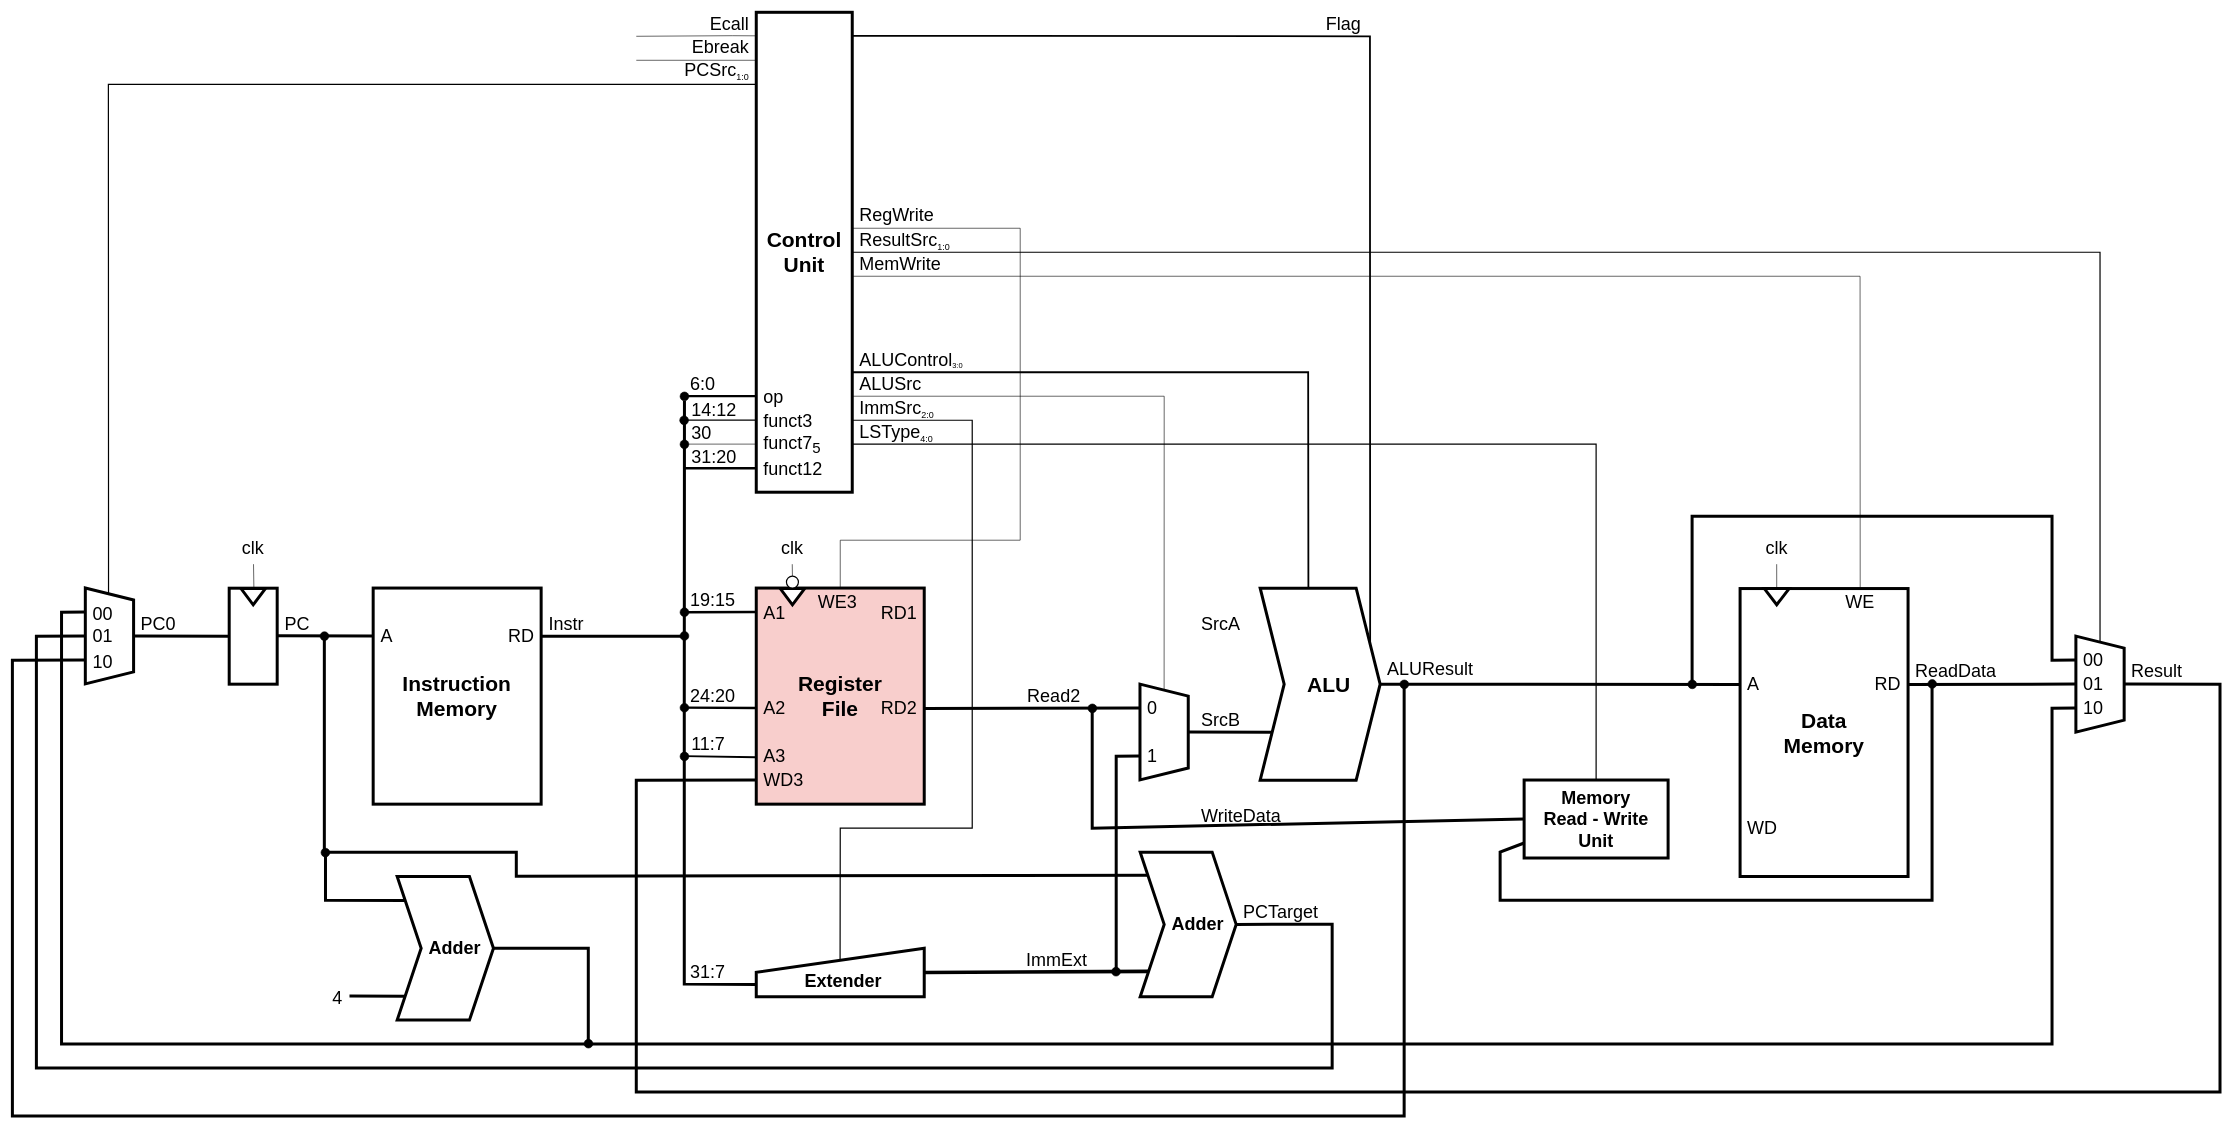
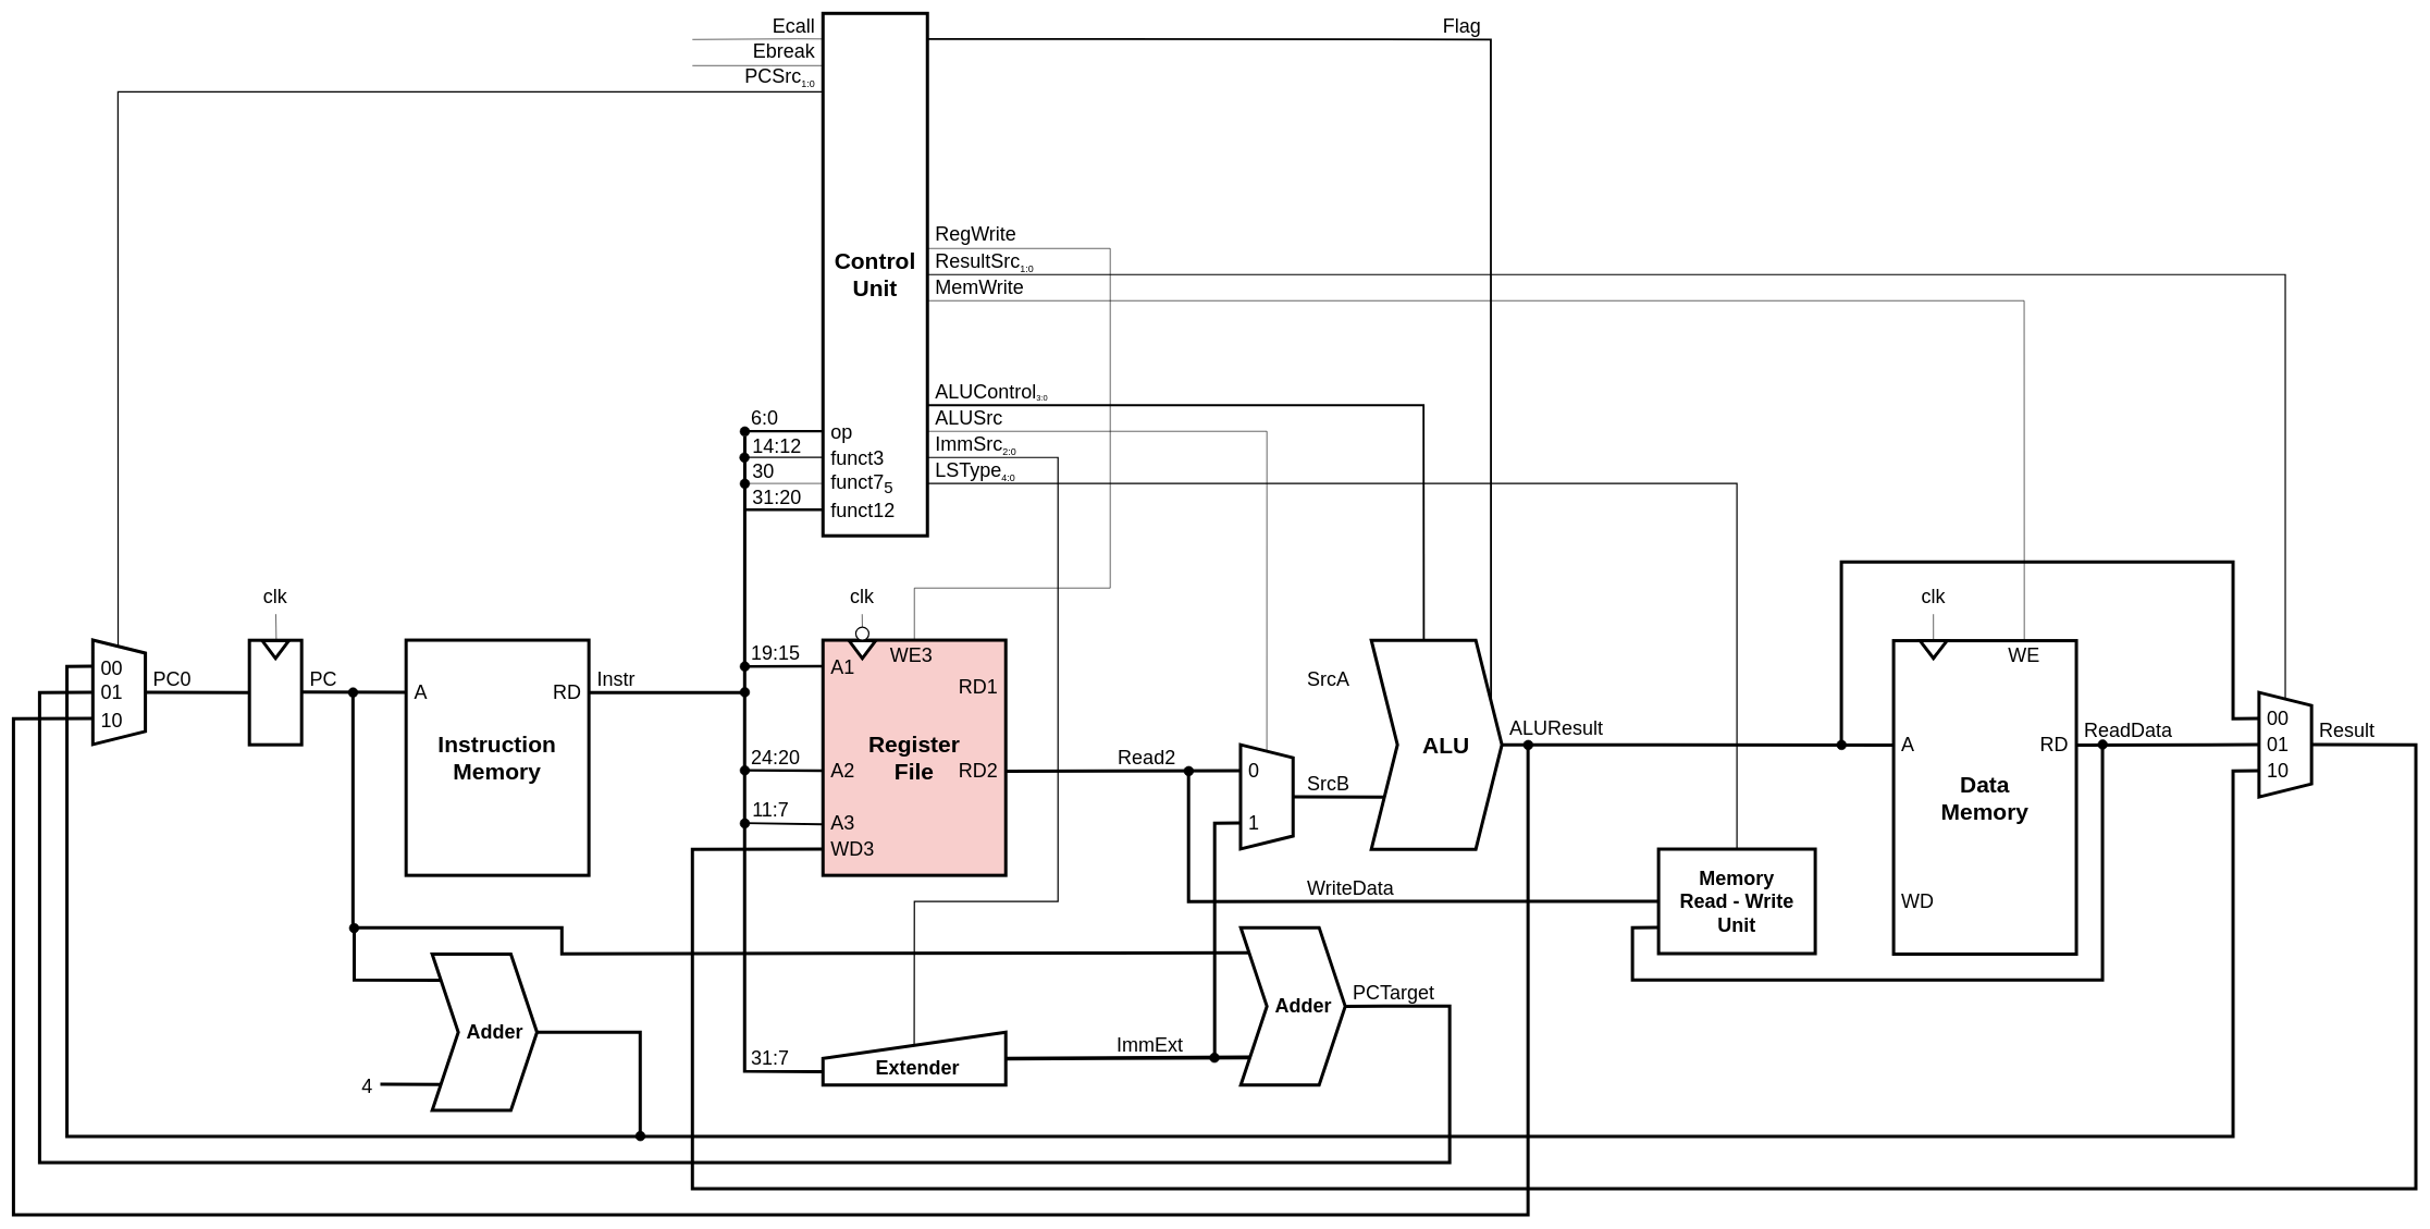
- <mxCell id="75" value="RD1" style="text;html=1;align=right;verticalAlign=middle;whiteSpace=wrap;rounded=0;fontSize=30;movable=1;resizable=1;rotatable=1;deletable=1;editable=1;locked=0;connectable=1;" vertex="1" parent="1"><mxGeometry x="1470" y="1009" width="60" height="24.82" as="geometry" /></mxCell>
+ <mxCell id="75" value="RD1" style="text;html=1;align=right;verticalAlign=middle;whiteSpace=wrap;rounded=0;fontSize=30;movable=1;resizable=1;rotatable=1;deletable=1;editable=1;locked=0;connectable=1;" vertex="1" parent="1"><mxGeometry x="1470" y="1039" width="60" height="24.82" as="geometry" /></mxCell>
- <mxCell id="11" value="Memory&lt;div&gt;Read - Write&lt;/div&gt;&lt;div&gt;Unit&lt;/div&gt;" style="rounded=0;whiteSpace=wrap;html=1;points=[[0,0.5,0,0,-240],[0,0.5,0,0,-200],[0,0.5,0,0,-160],[0,0.5,0,0,-120],[0,0.5,0,0,-80],[0,0.5,0,0,-40],[0,0.5,0,0,0],[0,0.5,0,0,40],[0,0.5,0,0,80],[0,0.5,0,0,120],[0,0.5,0,0,160],[0,0.5,0,0,200],[0,0.5,0,0,240],[0.25,0,0,0,0],[0.25,1,0,0,0],[0.5,0,0,-100,0],[0.5,0,0,-60,0],[0.5,0,0,-20,0],[0.5,0,0,0,0],[0.5,0,0,20,0],[0.5,0,0,60,0],[0.5,0,0,100,0],[0.5,1,0,-100,0],[0.5,1,0,-60,0],[0.5,1,0,-20,0],[0.5,1,0,0,0],[0.5,1,0,20,0],[0.5,1,0,60,0],[0.5,1,0,100,0],[0.5,1,0,1000,0],[0.75,0,0,0,0],[0.75,1,0,0,0],[1,0,0,0,0],[1,0.25,0,0,0],[1,0.5,0,0,-200],[1,0.5,0,0,-160],[1,0.5,0,0,-80],[1,0.5,0,0,-40],[1,0.5,0,0,0],[1,0.5,0,0,40],[1,0.5,0,0,80],[1,0.5,0,0,120],[1,0.5,0,0,160],[1,0.5,0,0,200],[1,0.75,0,0,0],[1,1,0,0,0]];strokeWidth=5;fontSize=30;fontStyle=1;movable=1;resizable=1;rotatable=1;deletable=1;editable=1;locked=0;connectable=1;" vertex="1" parent="1"><mxGeometry x="2540" y="1299.77" width="240" height="130" as="geometry" /></mxCell>
+ <mxCell id="11" value="Memory&lt;div&gt;Read - Write&lt;/div&gt;&lt;div&gt;Unit&lt;/div&gt;" style="rounded=0;whiteSpace=wrap;html=1;points=[[0,0.5,0,0,-240],[0,0.5,0,0,-200],[0,0.5,0,0,-160],[0,0.5,0,0,-120],[0,0.5,0,0,-80],[0,0.5,0,0,-40],[0,0.5,0,0,0],[0,0.5,0,0,40],[0,0.5,0,0,80],[0,0.5,0,0,120],[0,0.5,0,0,160],[0,0.5,0,0,200],[0,0.5,0,0,240],[0.25,0,0,0,0],[0.25,1,0,0,0],[0.5,0,0,-100,0],[0.5,0,0,-60,0],[0.5,0,0,-20,0],[0.5,0,0,0,0],[0.5,0,0,20,0],[0.5,0,0,60,0],[0.5,0,0,100,0],[0.5,1,0,-100,0],[0.5,1,0,-60,0],[0.5,1,0,-20,0],[0.5,1,0,0,0],[0.5,1,0,20,0],[0.5,1,0,60,0],[0.5,1,0,100,0],[0.5,1,0,1000,0],[0.75,0,0,0,0],[0.75,1,0,0,0],[1,0,0,0,0],[1,0.25,0,0,0],[1,0.5,0,0,-200],[1,0.5,0,0,-160],[1,0.5,0,0,-80],[1,0.5,0,0,-40],[1,0.5,0,0,0],[1,0.5,0,0,40],[1,0.5,0,0,80],[1,0.5,0,0,120],[1,0.5,0,0,160],[1,0.5,0,0,200],[1,0.75,0,0,0],[1,1,0,0,0]];strokeWidth=5;fontSize=30;fontStyle=1;movable=1;resizable=1;rotatable=1;deletable=1;editable=1;locked=0;connectable=1;" vertex="1" parent="1"><mxGeometry x="2540" y="1299.77" width="240" height="160" as="geometry" /></mxCell>
